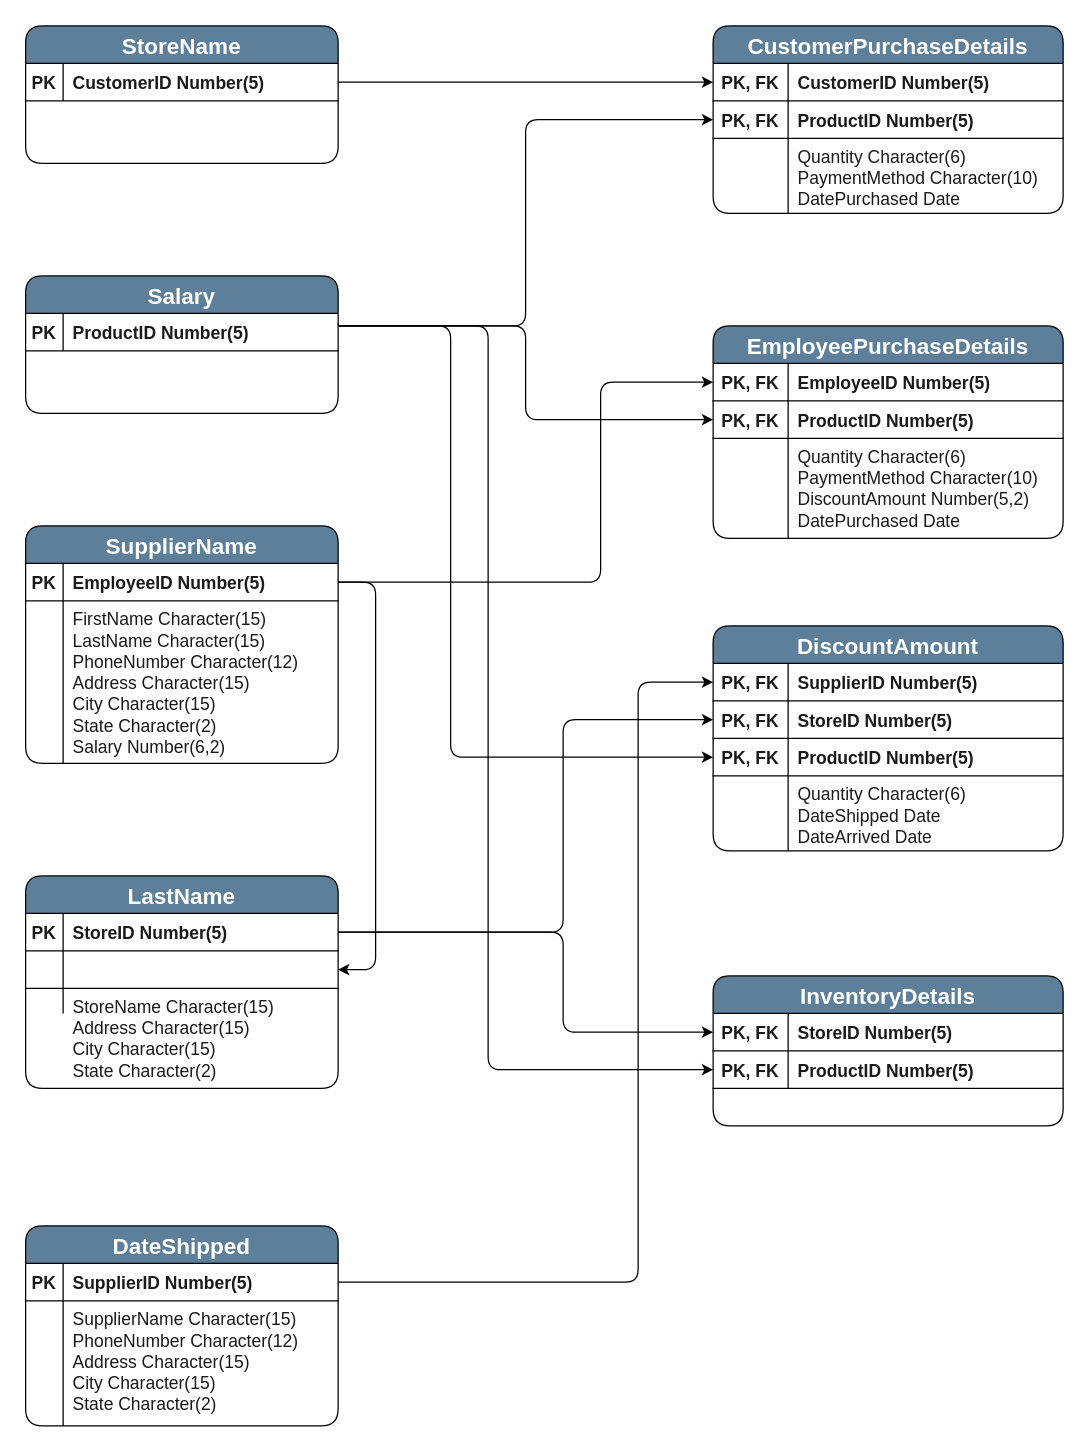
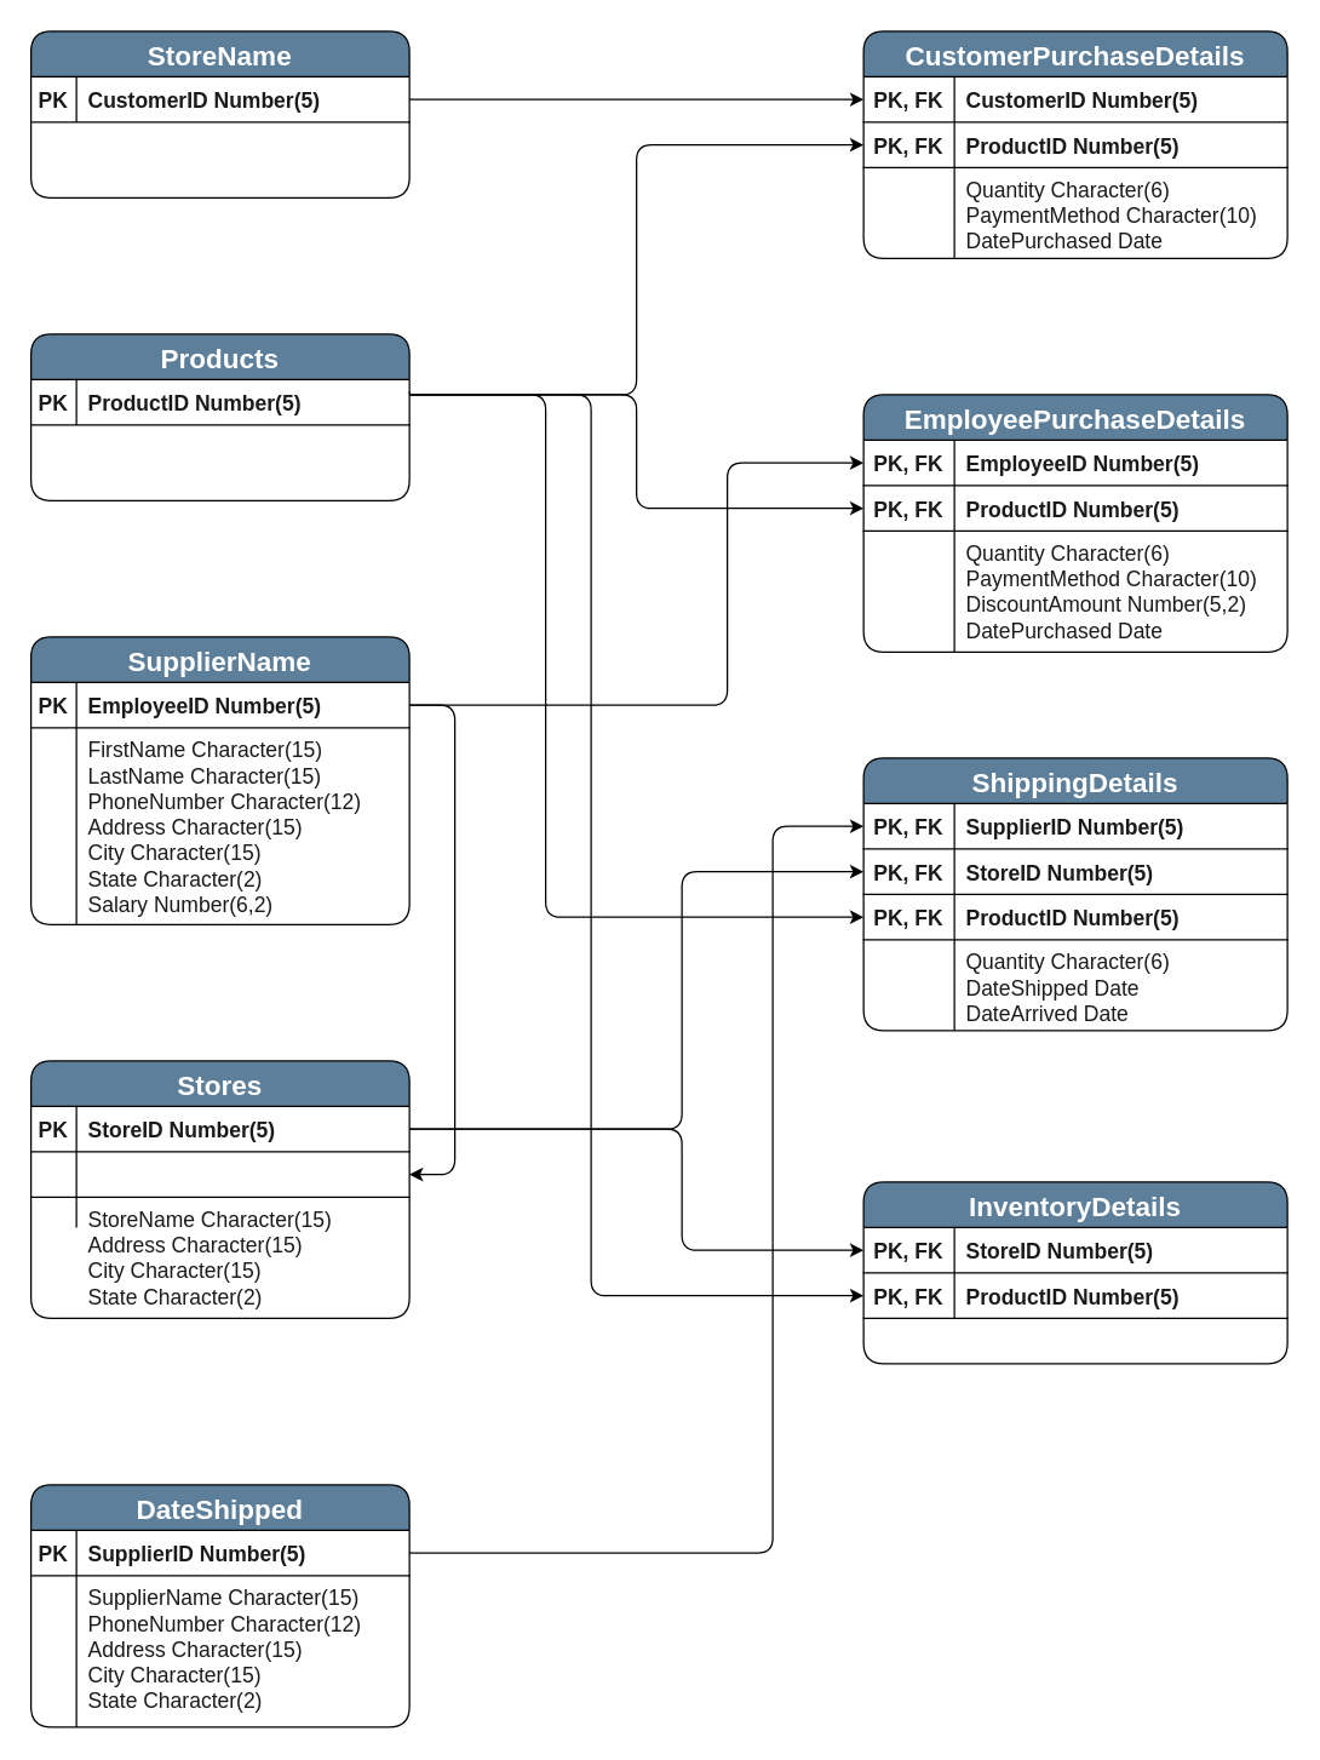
- <mxCell id="18" value="Salary" style="shape=table;startSize=30;container=1;collapsible=1;childLayout=tableLayout;fixedRows=1;rowLines=0;fontStyle=1;align=center;resizeLast=1;fillColor=#5D7F99;rounded=1;fontColor=#FFFFFF;fontSize=18;" parent="1" vertex="1"><mxGeometry x="20" y="220" width="250" height="110" as="geometry" /></mxCell>
+ <mxCell id="18" value="Products" style="shape=table;startSize=30;container=1;collapsible=1;childLayout=tableLayout;fixedRows=1;rowLines=0;fontStyle=1;align=center;resizeLast=1;fillColor=#5D7F99;rounded=1;fontColor=#FFFFFF;fontSize=18;" parent="1" vertex="1"><mxGeometry x="20" y="220" width="250" height="110" as="geometry" /></mxCell>
- <mxCell id="59" value="DiscountAmount" style="shape=table;startSize=30;container=1;collapsible=1;childLayout=tableLayout;fixedRows=1;rowLines=0;fontStyle=1;align=center;resizeLast=1;fillColor=#5D7F99;rounded=1;fontColor=#FFFFFF;fontSize=18;" parent="1" vertex="1"><mxGeometry x="570" y="500" width="280" height="180" as="geometry"><mxRectangle x="200" y="710" width="90" height="30" as="alternateBounds" /></mxGeometry></mxCell>
+ <mxCell id="59" value="ShippingDetails" style="shape=table;startSize=30;container=1;collapsible=1;childLayout=tableLayout;fixedRows=1;rowLines=0;fontStyle=1;align=center;resizeLast=1;fillColor=#5D7F99;rounded=1;fontColor=#FFFFFF;fontSize=18;" parent="1" vertex="1"><mxGeometry x="570" y="500" width="280" height="180" as="geometry"><mxRectangle x="200" y="710" width="90" height="30" as="alternateBounds" /></mxGeometry></mxCell>
- <mxCell id="31" value="LastName" style="shape=table;startSize=30;container=1;collapsible=1;childLayout=tableLayout;fixedRows=1;rowLines=0;fontStyle=1;align=center;resizeLast=1;fillColor=#5D7F99;rounded=1;fontColor=#FFFFFF;fontSize=18;" parent="1" vertex="1"><mxGeometry x="20" y="700" width="250" height="170" as="geometry"><mxRectangle x="200" y="710" width="90" height="30" as="alternateBounds" /></mxGeometry></mxCell>
+ <mxCell id="31" value="Stores" style="shape=table;startSize=30;container=1;collapsible=1;childLayout=tableLayout;fixedRows=1;rowLines=0;fontStyle=1;align=center;resizeLast=1;fillColor=#5D7F99;rounded=1;fontColor=#FFFFFF;fontSize=18;" parent="1" vertex="1"><mxGeometry x="20" y="700" width="250" height="170" as="geometry"><mxRectangle x="200" y="710" width="90" height="30" as="alternateBounds" /></mxGeometry></mxCell>
